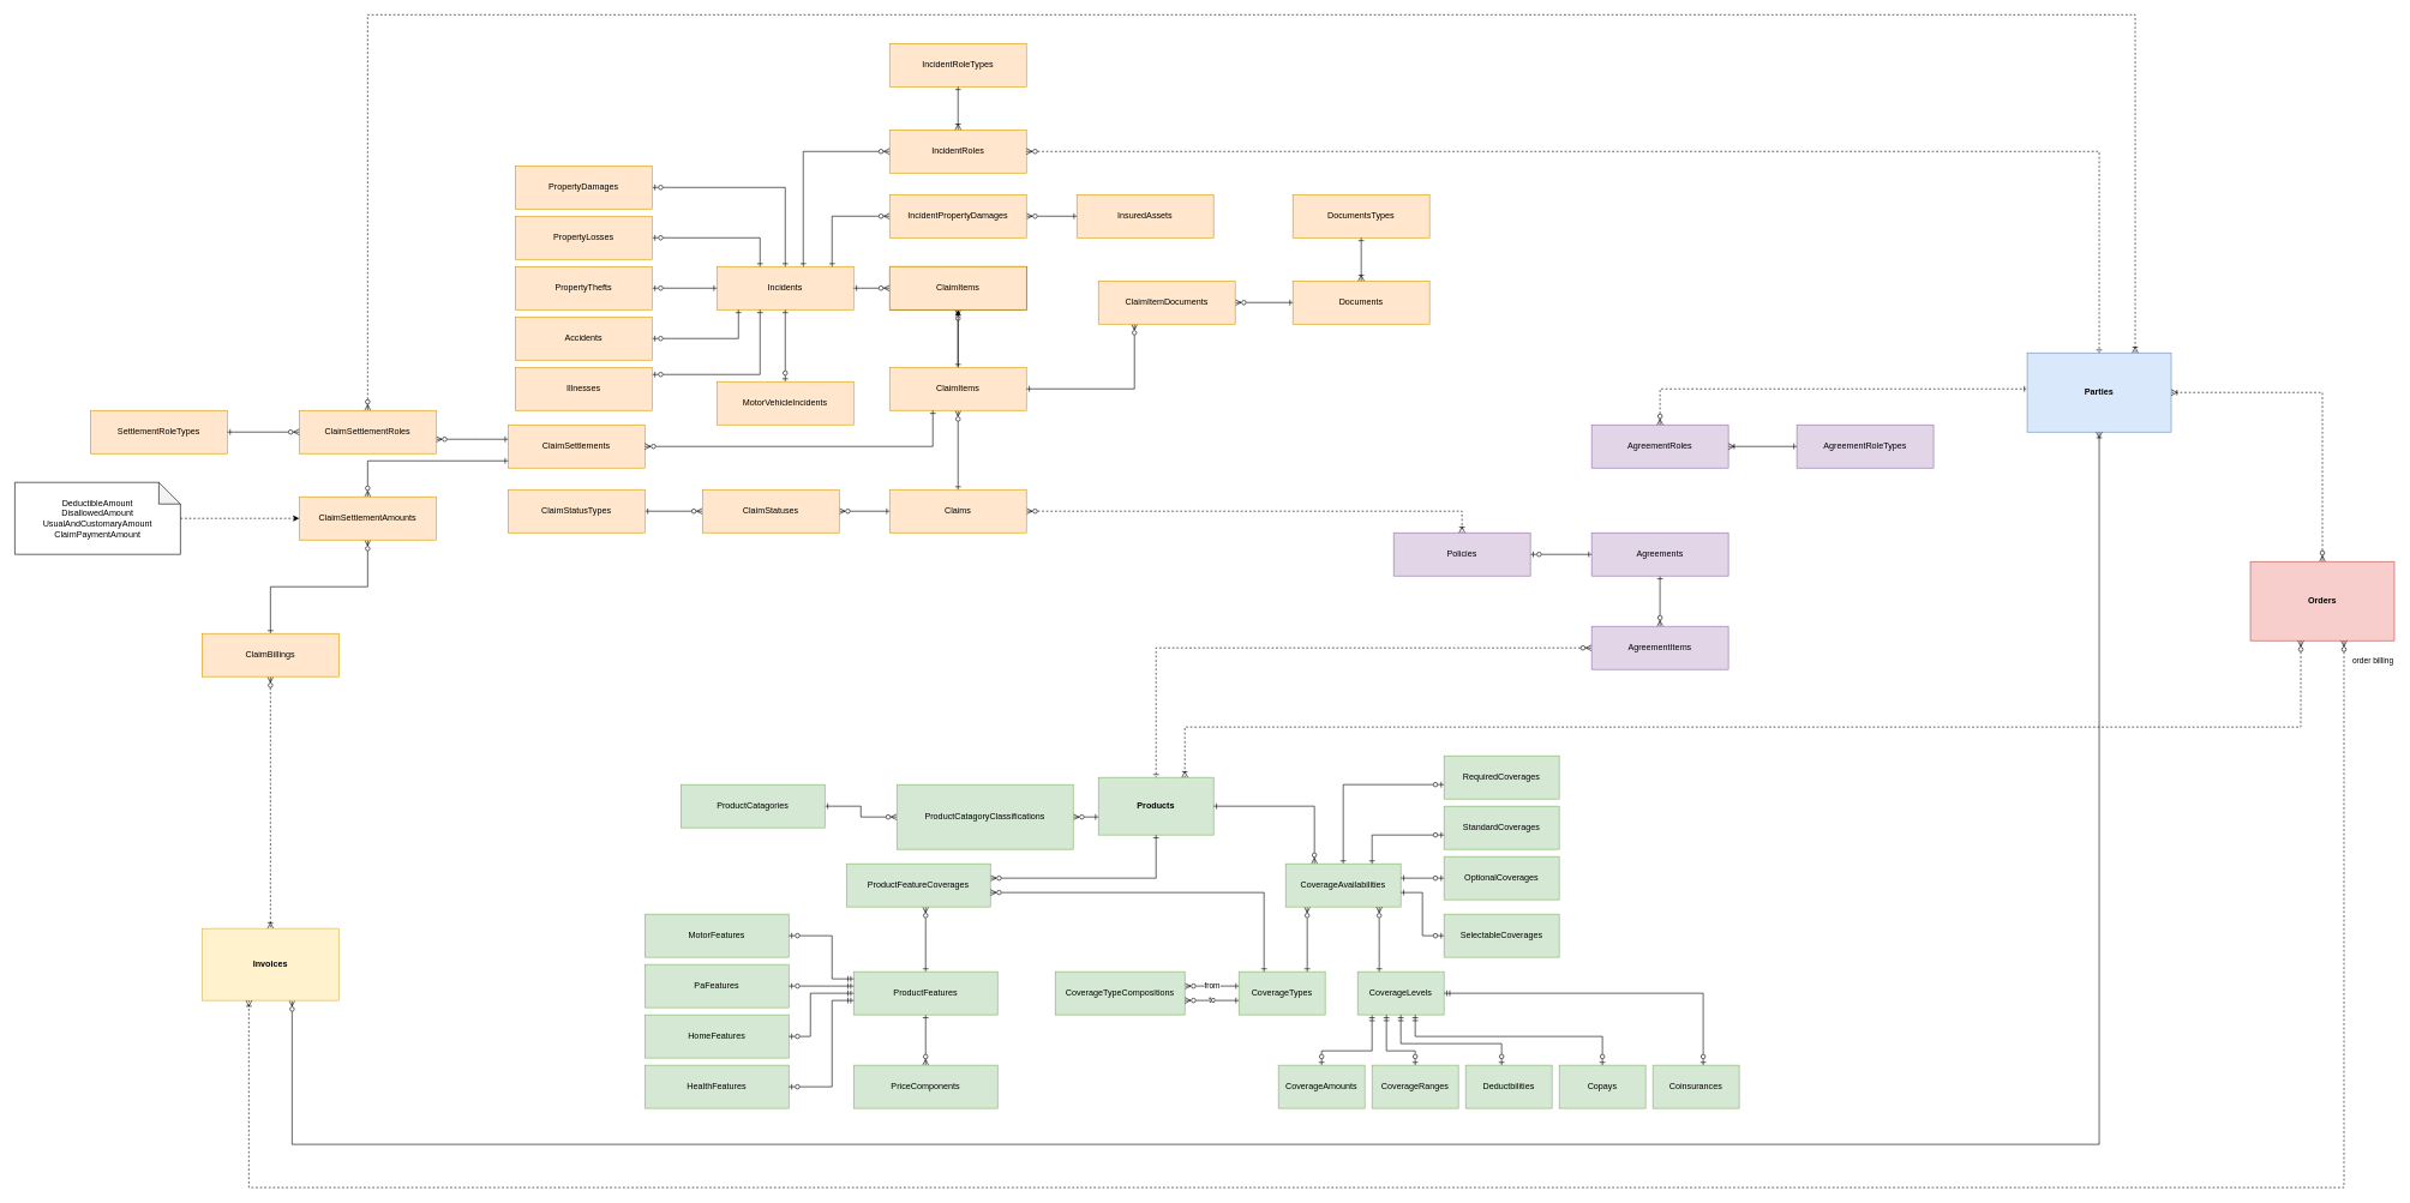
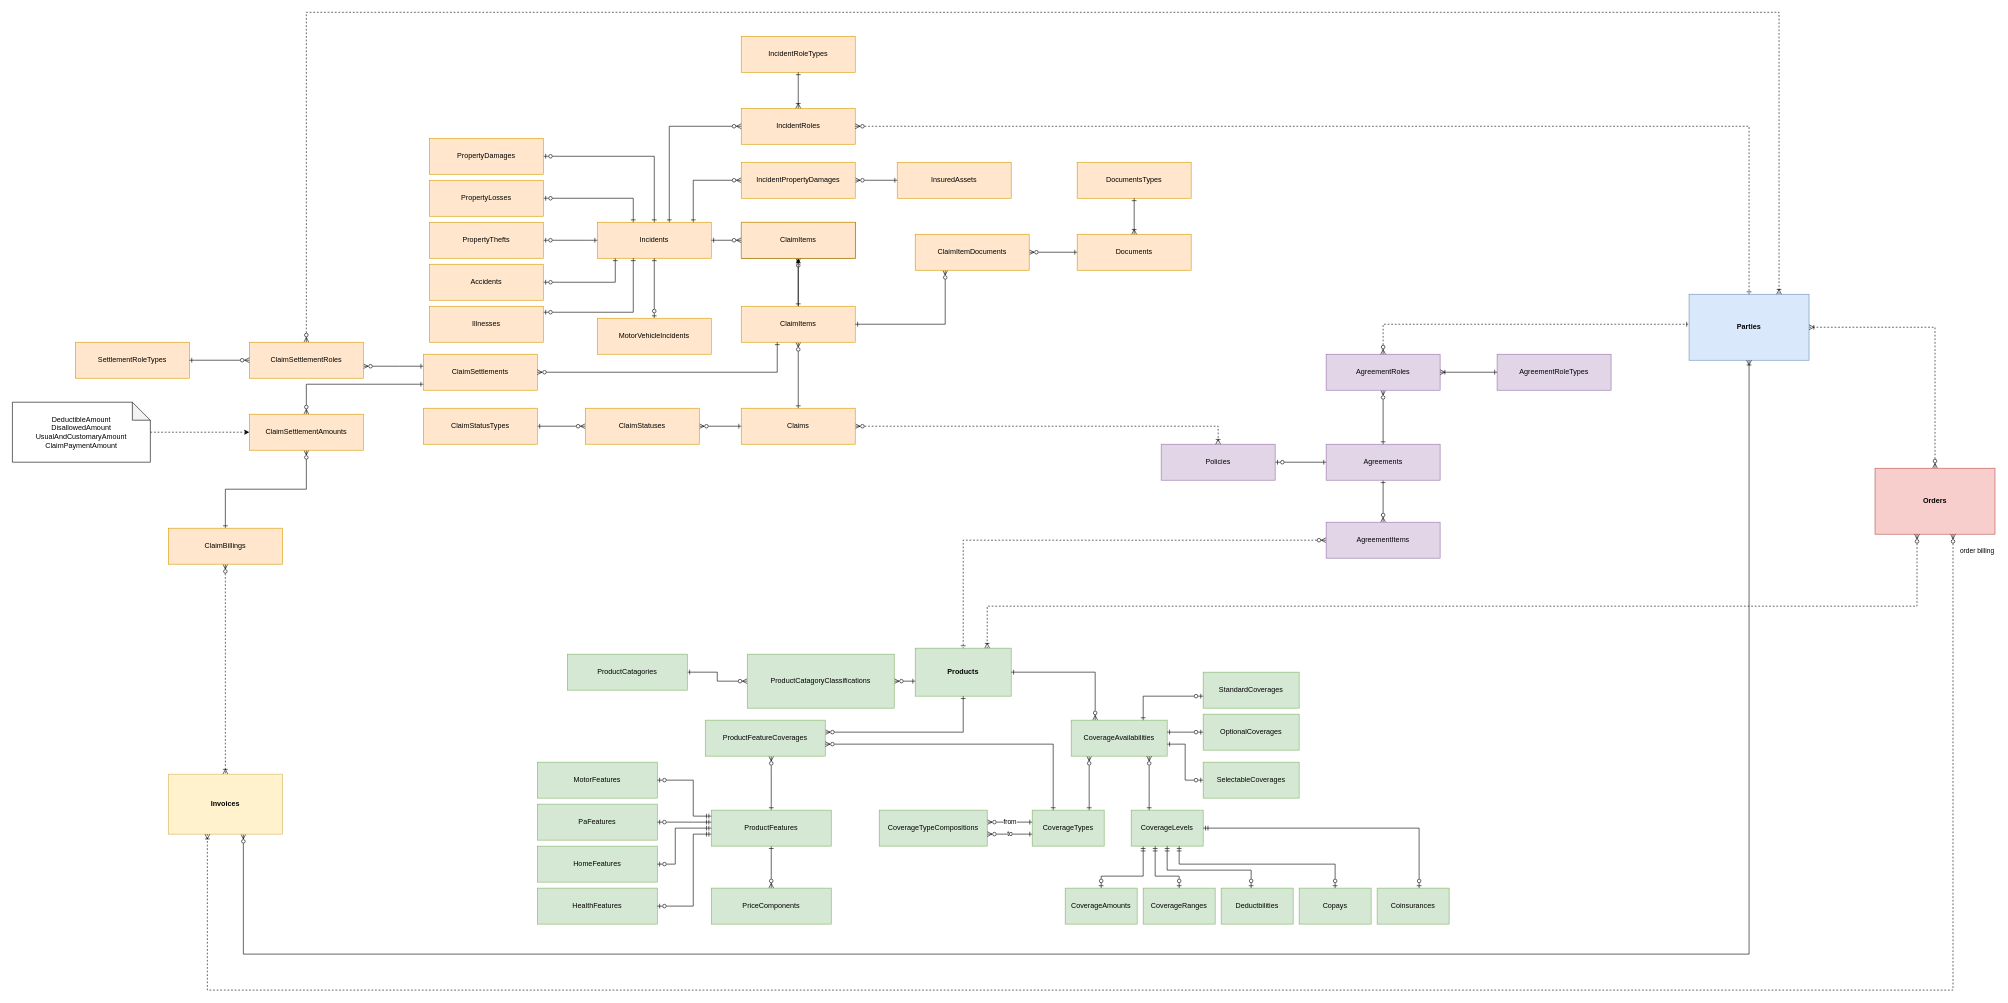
+ <mxCell id="52" style="edgeStyle=orthogonalEdgeStyle;rounded=0;orthogonalLoop=1;jettySize=auto;html=1;endArrow=ERone;endFill=0;startArrow=ERzeroToMany;startFill=0;" parent="1" source="53" target="51" edge="1"><mxGeometry relative="1" as="geometry" /></mxCell>
- <mxCell id="20" value="RequiredCoverages" style="rounded=0;whiteSpace=wrap;html=1;fillColor=#d5e8d4;strokeColor=#82b366;" parent="1" vertex="1"><mxGeometry x="2005" y="1050" width="160" height="60" as="geometry" /></mxCell>
- <mxCell id="6" style="edgeStyle=orthogonalEdgeStyle;rounded=0;orthogonalLoop=1;jettySize=auto;html=1;startArrow=ERone;startFill=0;endArrow=ERzeroToOne;endFill=0;" parent="1" source="7" target="20" edge="1"><mxGeometry relative="1" as="geometry"><Array as="points"><mxPoint x="1865" y="1090" /></Array></mxGeometry></mxCell>
